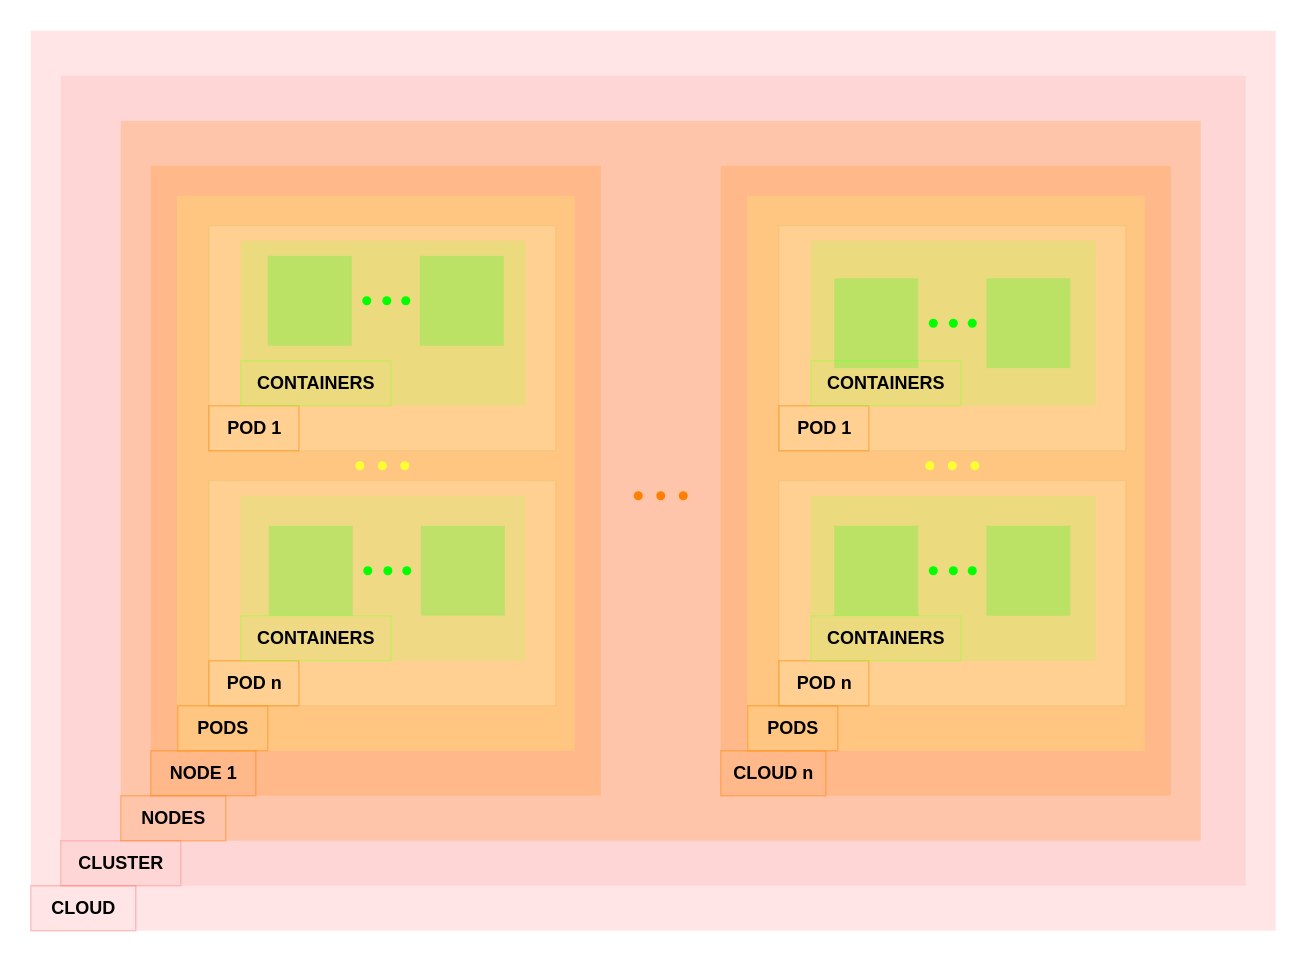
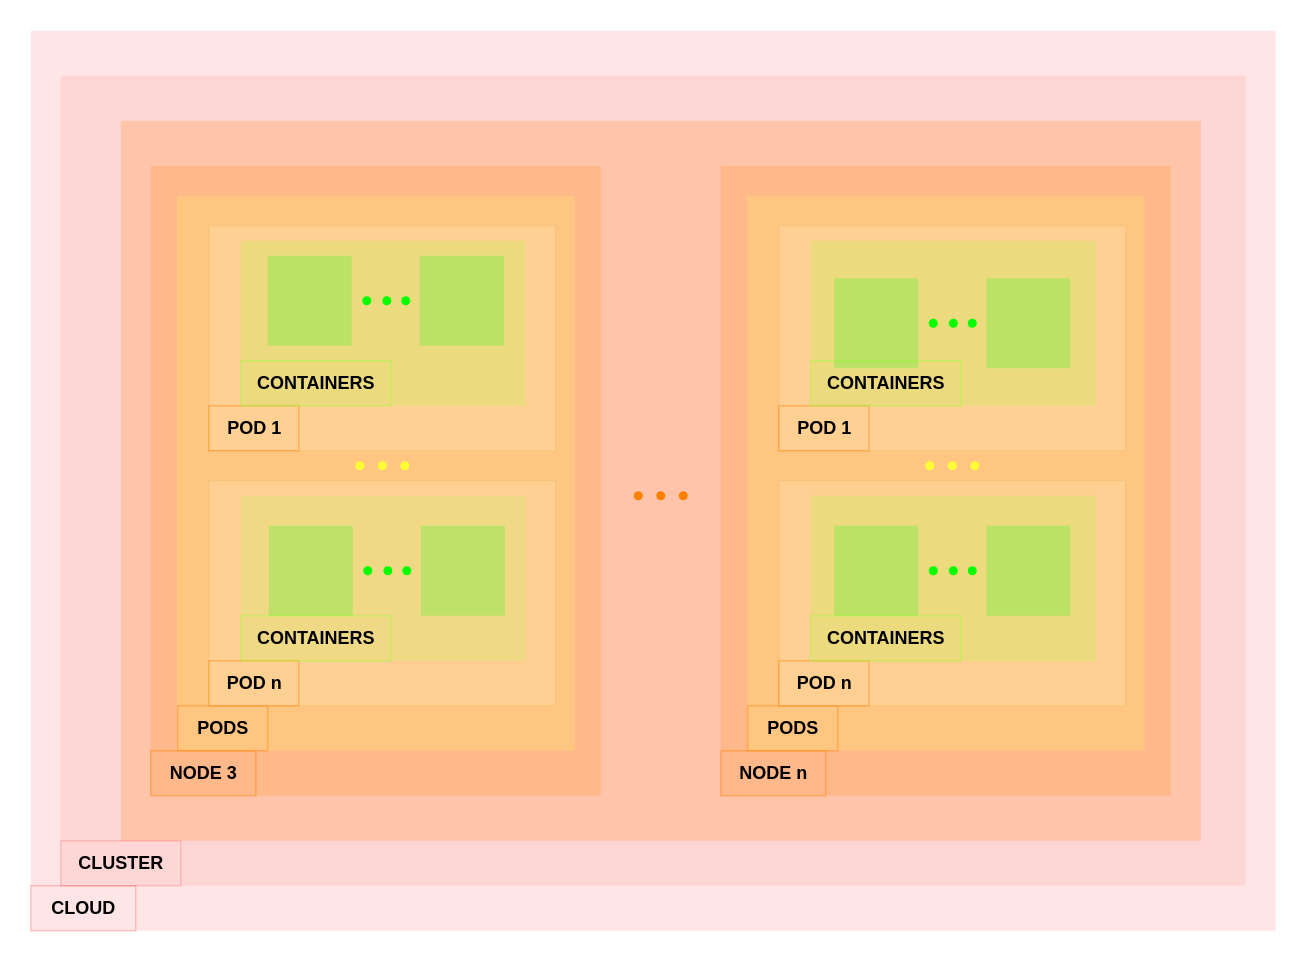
- <mxCell id="13" value="&lt;b&gt;NODE 1&lt;/b&gt;" style="text;html=1;align=center;verticalAlign=middle;resizable=0;points=[];autosize=1;strokeColor=#FF8000;fillColor=none;opacity=40;" parent="1" vertex="1"><mxGeometry x="100" y="500" width="70" height="30" as="geometry" /></mxCell>
+ <mxCell id="13" value="&lt;b&gt;NODE 3&lt;/b&gt;" style="text;html=1;align=center;verticalAlign=middle;resizable=0;points=[];autosize=1;strokeColor=#FF8000;fillColor=none;opacity=40;" parent="1" vertex="1"><mxGeometry x="100" y="500" width="70" height="30" as="geometry" /></mxCell>
- <mxCell id="14" value="&lt;b&gt;CLOUD n&lt;/b&gt;" style="text;html=1;align=center;verticalAlign=middle;resizable=0;points=[];autosize=1;strokeColor=#FF8000;fillColor=none;opacity=40;" parent="1" vertex="1"><mxGeometry x="480" y="500" width="70" height="30" as="geometry" /></mxCell>
+ <mxCell id="14" value="&lt;b&gt;NODE n&lt;/b&gt;" style="text;html=1;align=center;verticalAlign=middle;resizable=0;points=[];autosize=1;strokeColor=#FF8000;fillColor=none;opacity=40;" parent="1" vertex="1"><mxGeometry x="480" y="500" width="70" height="30" as="geometry" /></mxCell>
- <mxCell id="7" value="&lt;b&gt;NODES&lt;/b&gt;" style="text;html=1;align=center;verticalAlign=middle;resizable=0;points=[];autosize=1;strokeColor=#FF8000;fillColor=none;opacity=40;" parent="1" vertex="1"><mxGeometry x="80" y="530" width="70" height="30" as="geometry" /></mxCell>
